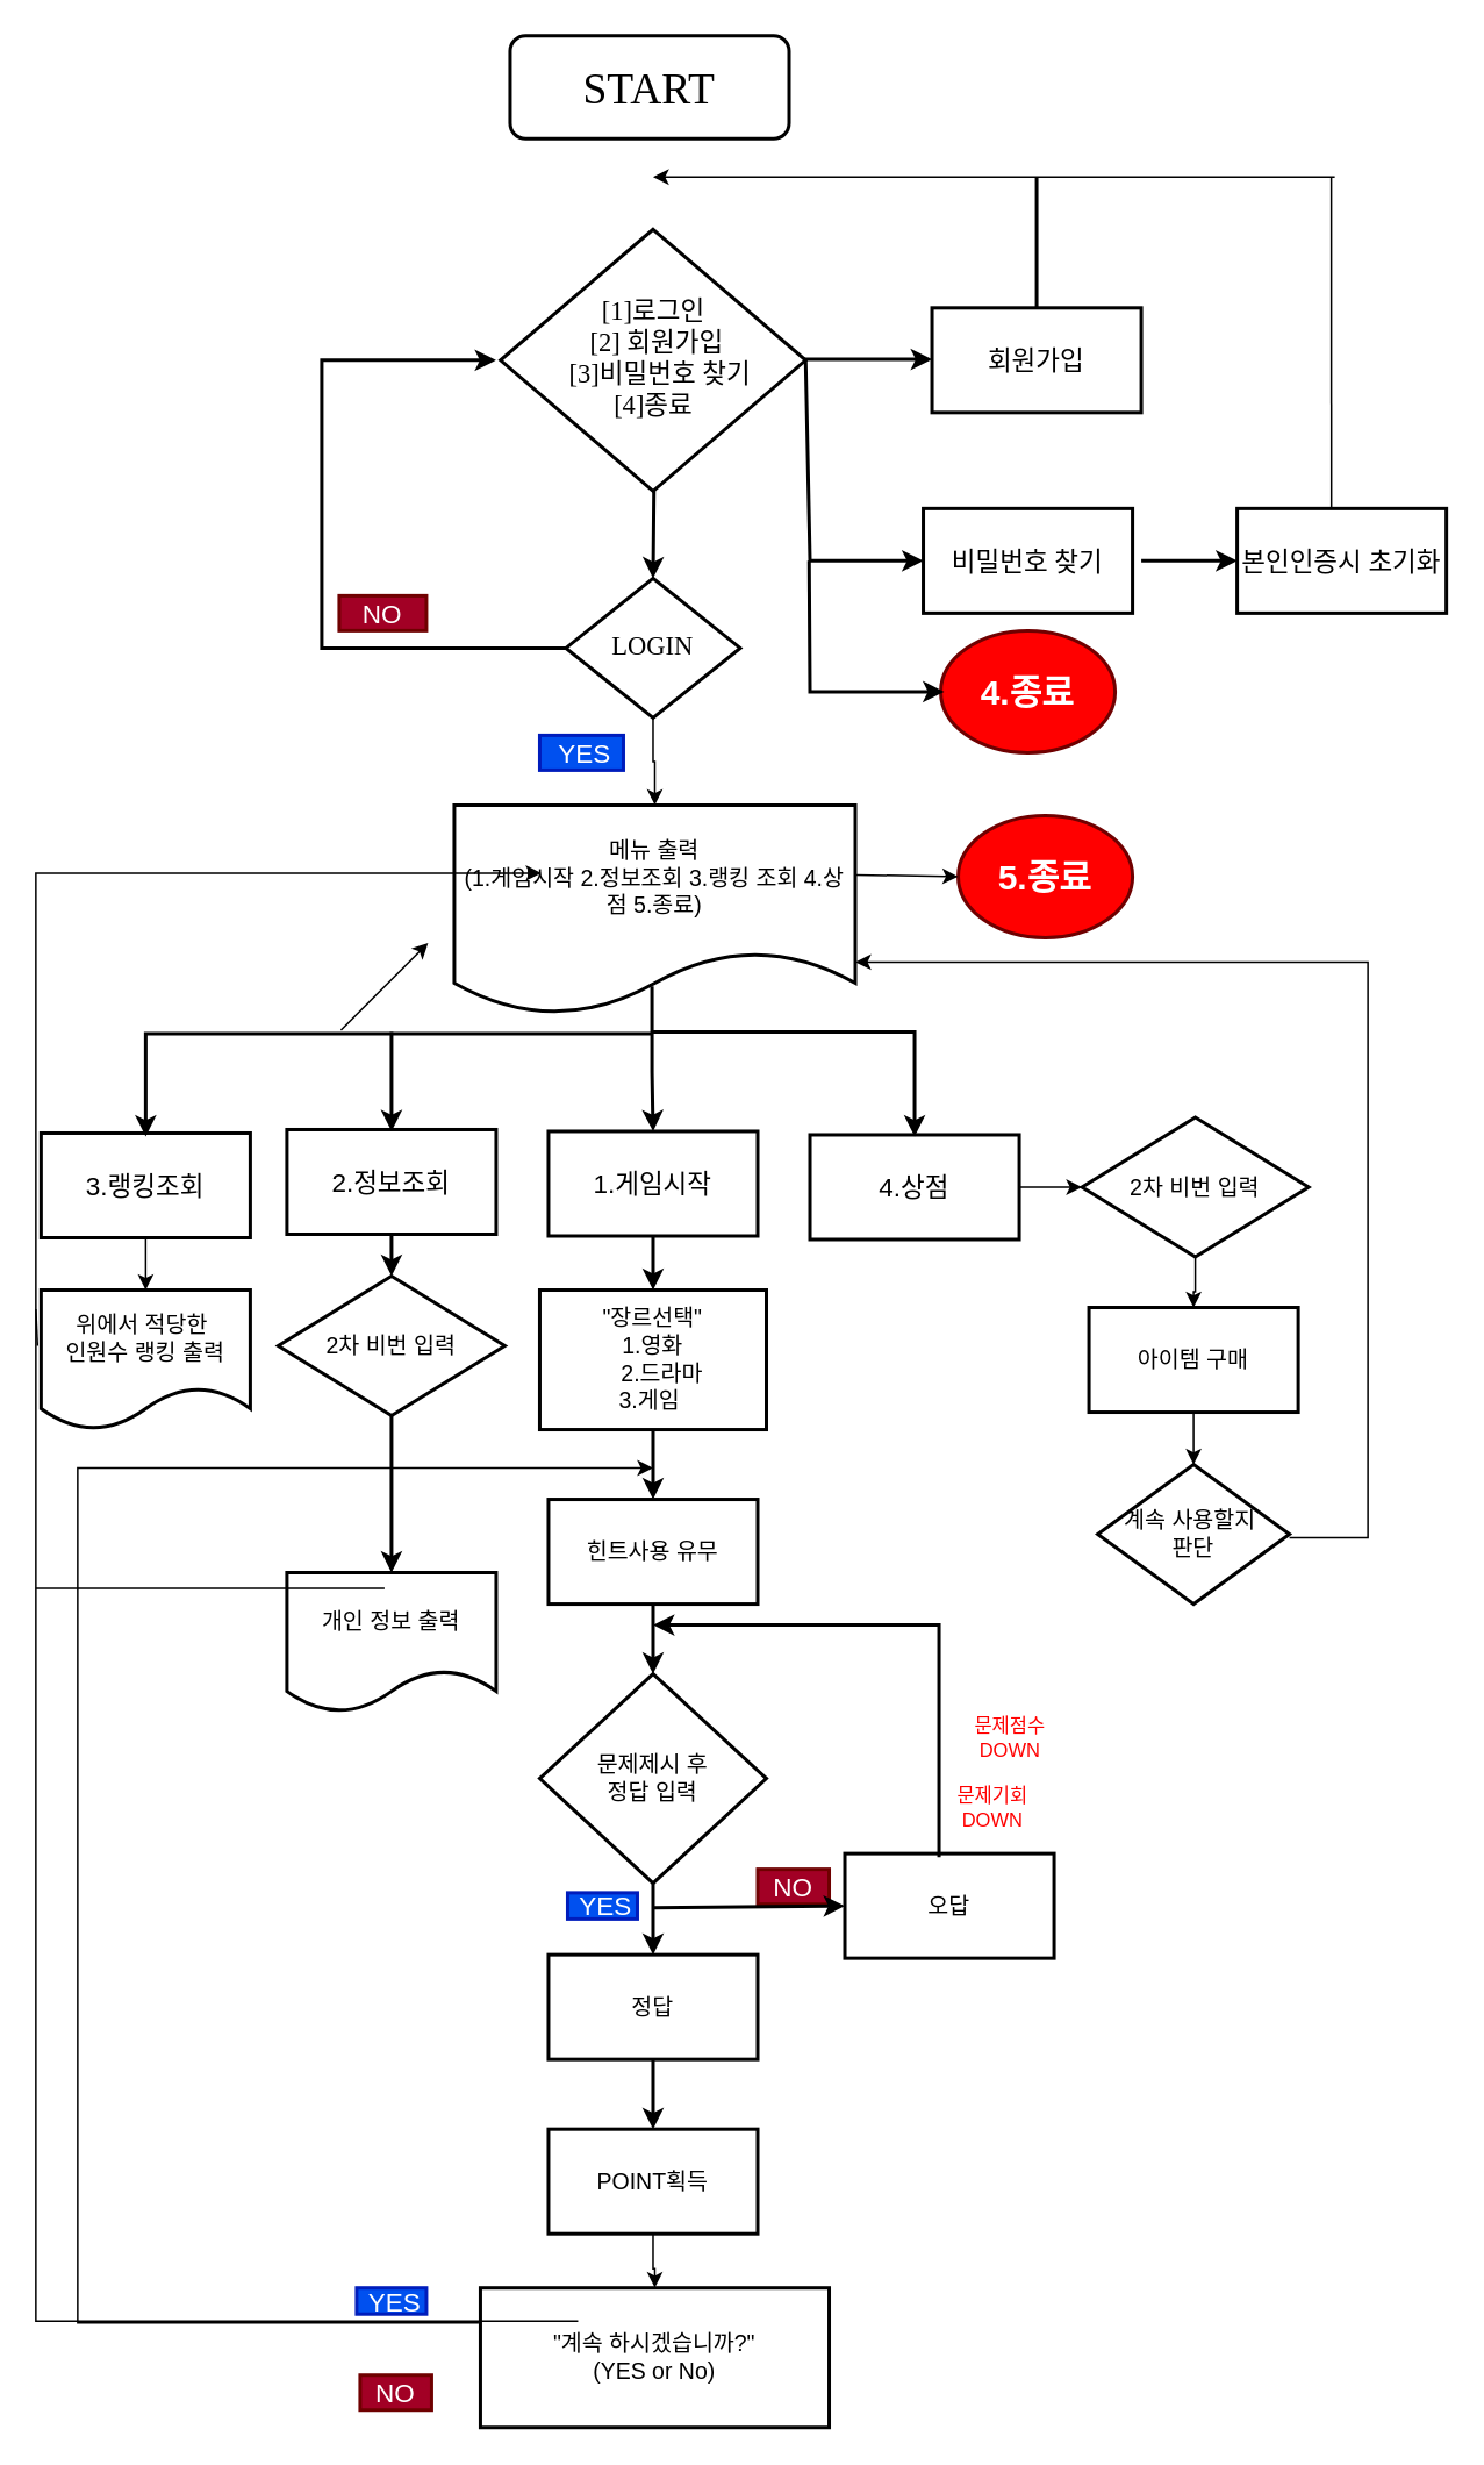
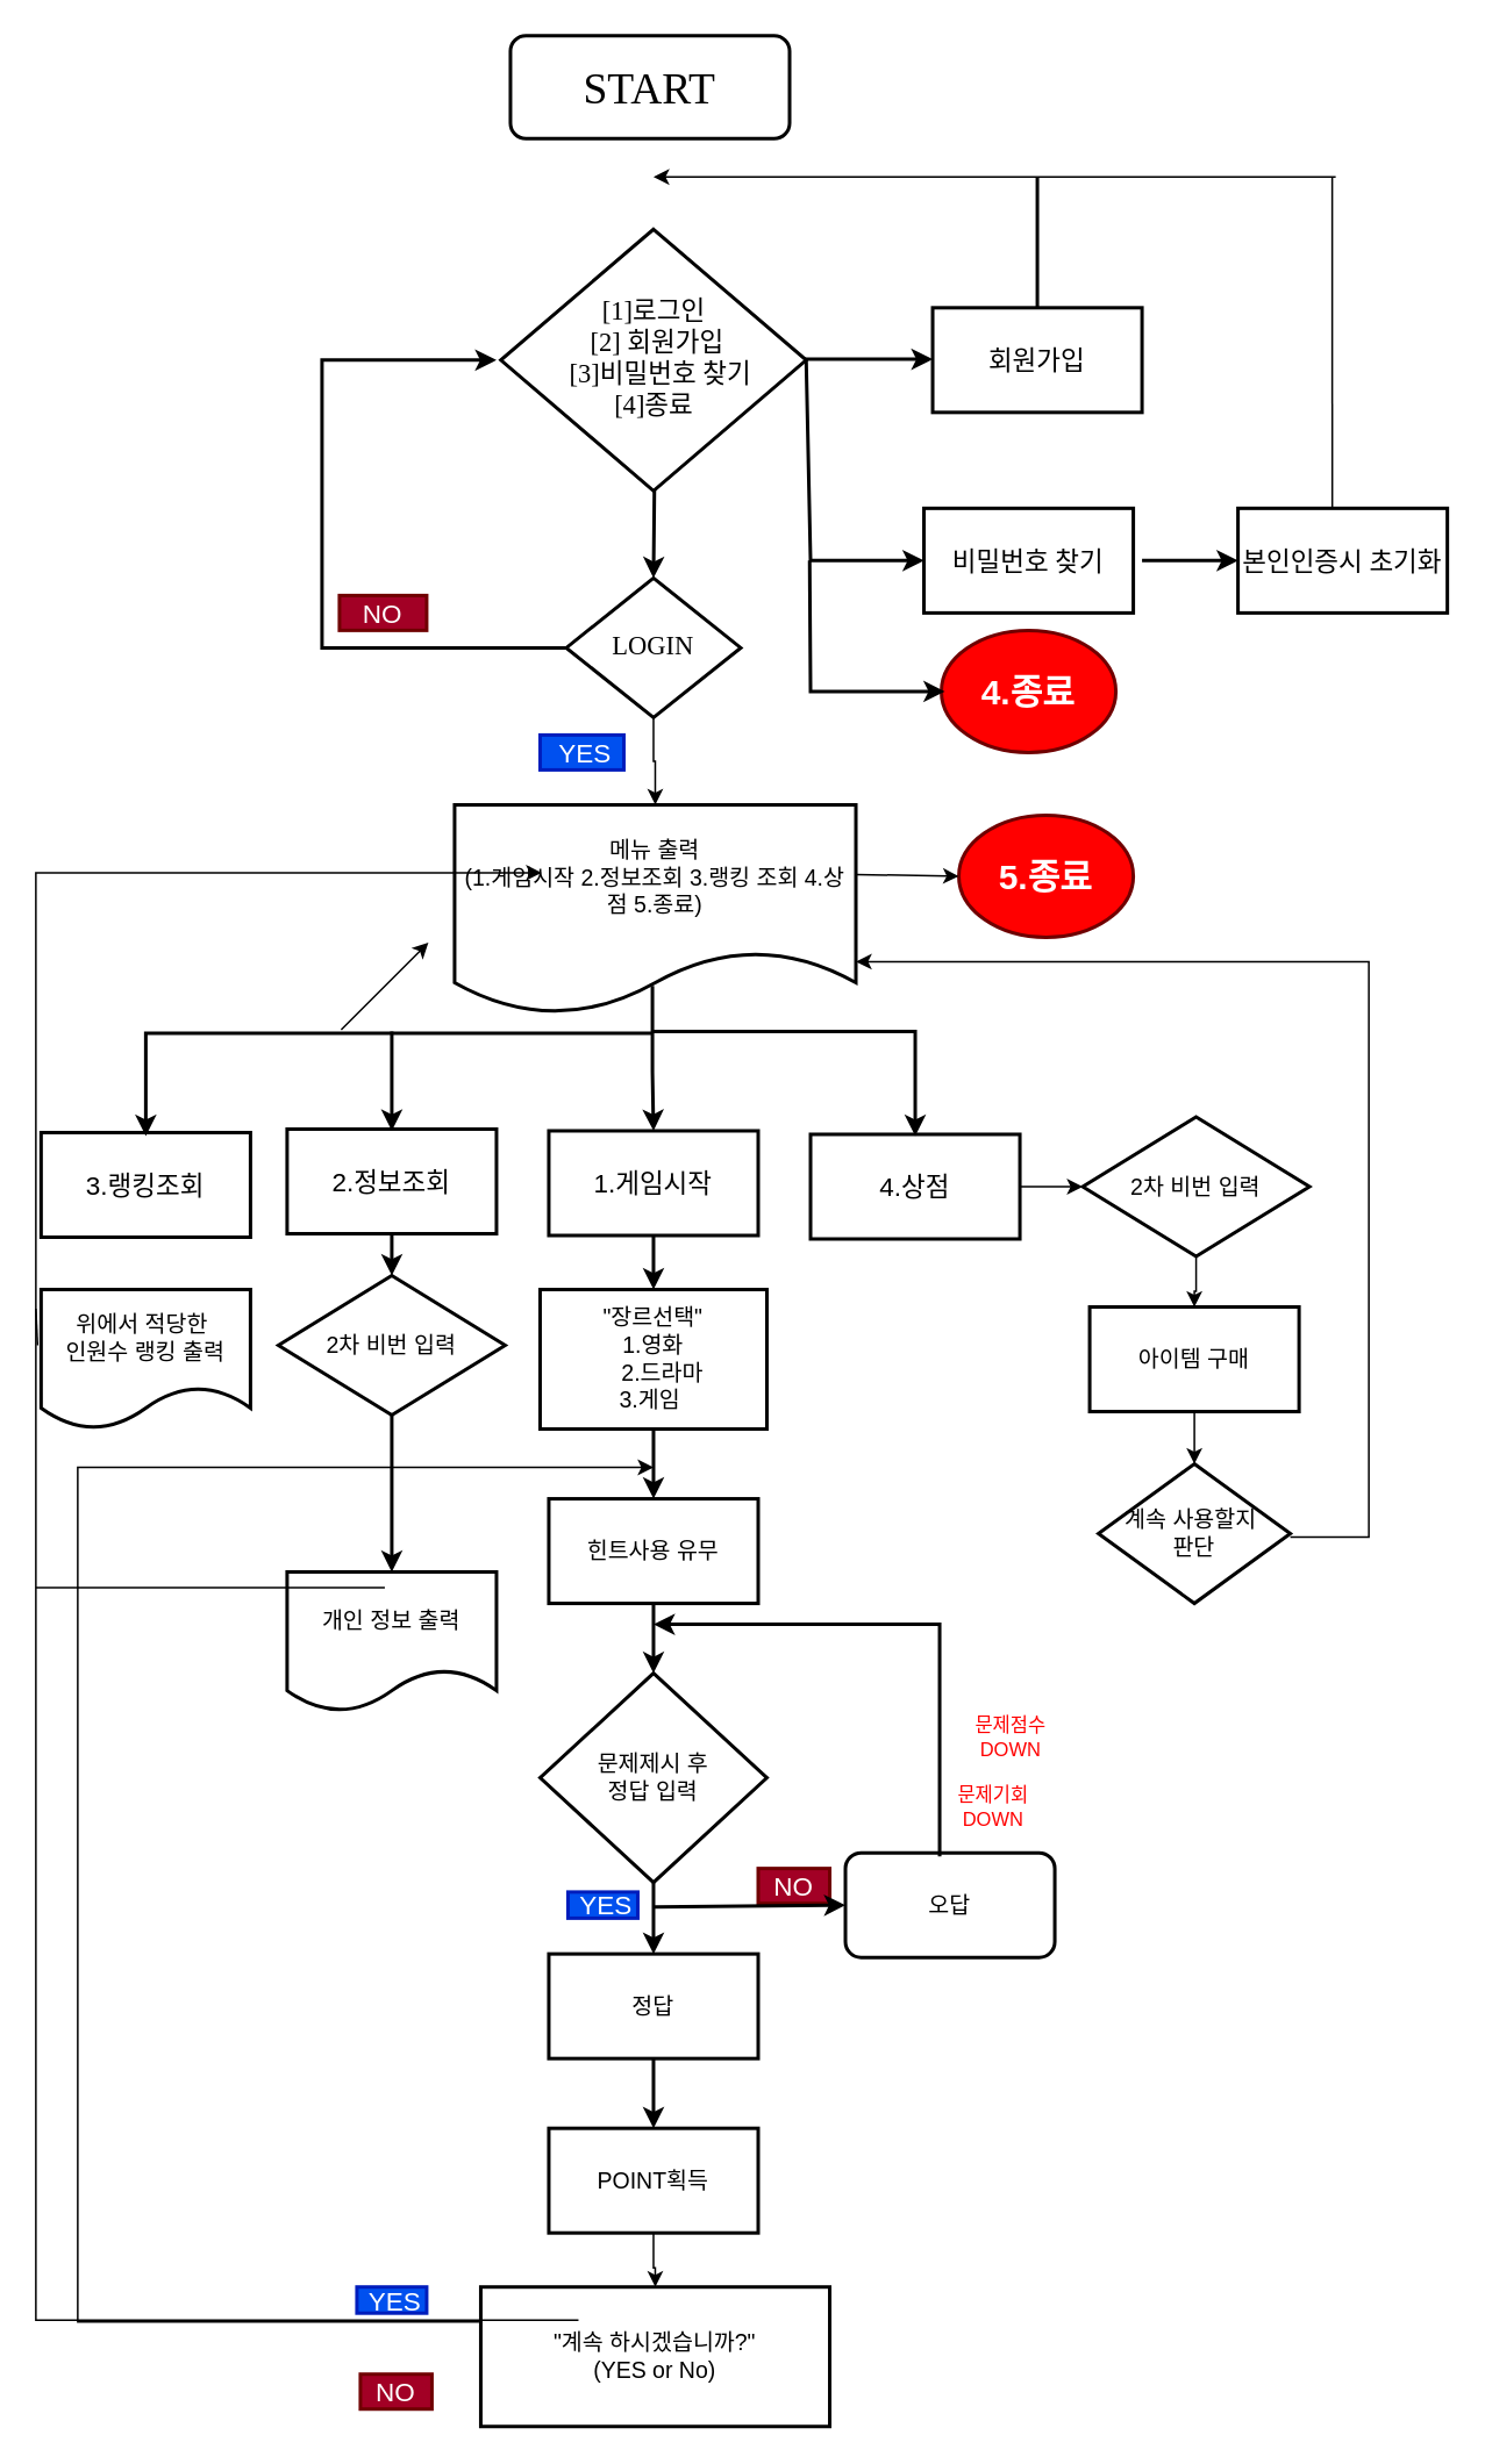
- <mxCell id="5" value="" style="edgeStyle=orthogonalEdgeStyle;rounded=0;orthogonalLoop=1;jettySize=auto;html=1;" edge="1" parent="1" source="6" target="10"><mxGeometry relative="1" as="geometry" /></mxCell>
- <mxCell id="28" value="오답" style="rounded=0;whiteSpace=wrap;html=1;fontFamily=Helvetica;fontSize=13;labelBackgroundColor=none;strokeWidth=2;" parent="1" vertex="1"><mxGeometry x="484" y="1062" width="120" height="60" as="geometry" /></mxCell>
+ <mxCell id="28" value="오답" style="whiteSpace=wrap;html=1;fontFamily=Helvetica;fontSize=13;labelBackgroundColor=none;strokeWidth=2;rounded=1;" parent="1" vertex="1"><mxGeometry x="484" y="1062" width="120" height="60" as="geometry" /></mxCell>
